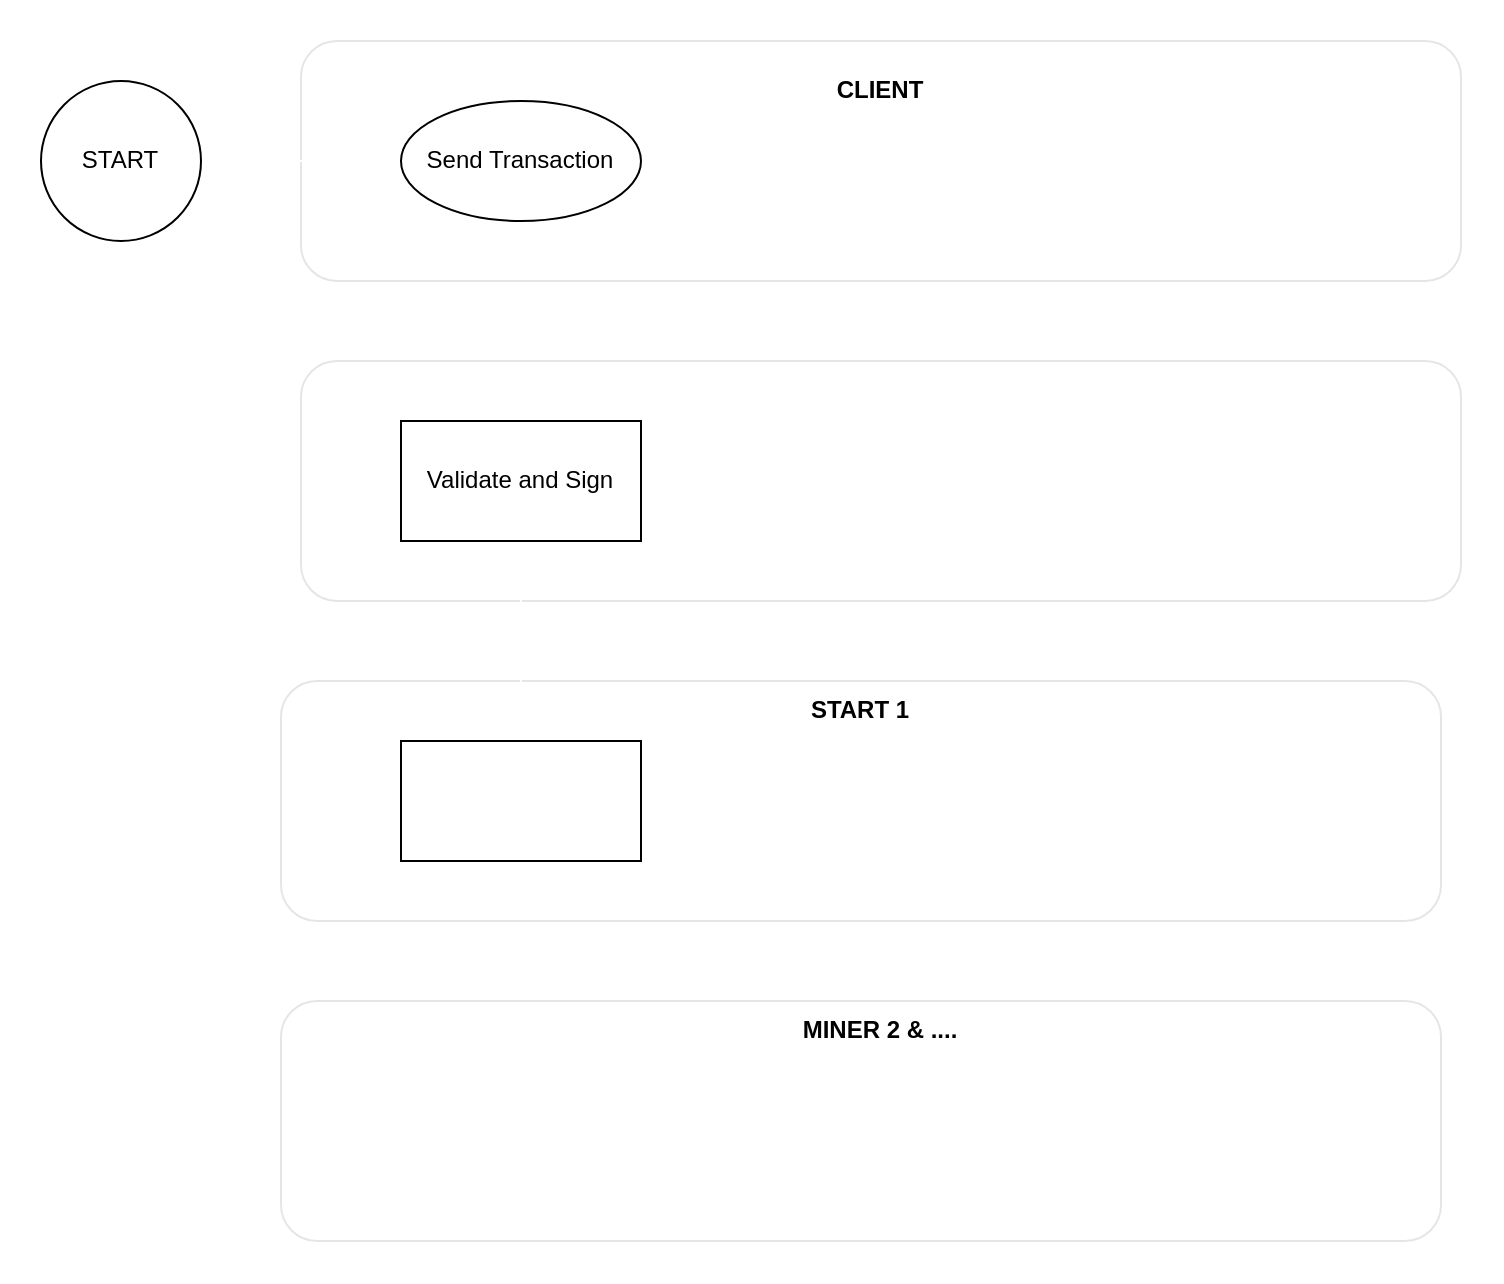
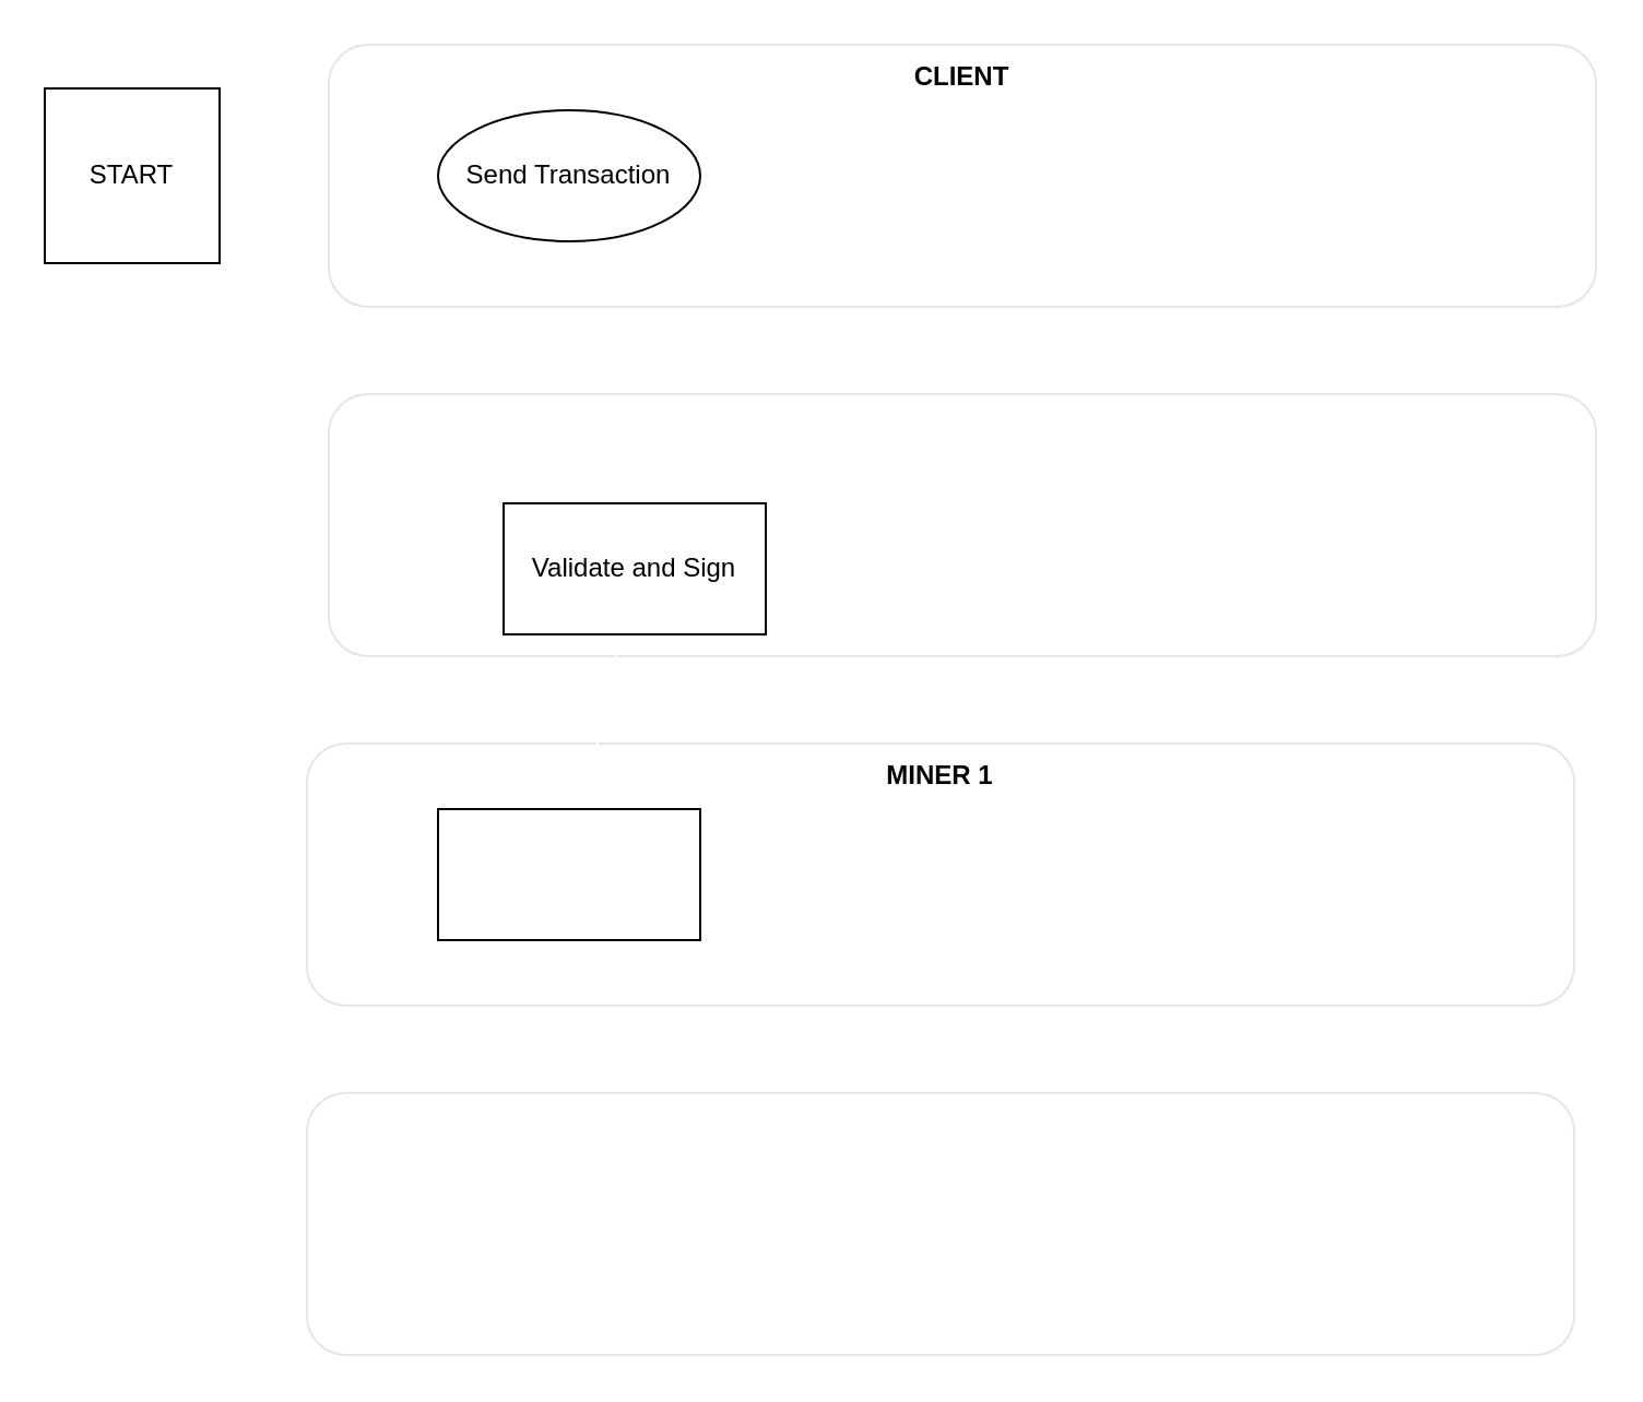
- <mxCell id="11" value="&lt;b&gt;CLIENT&lt;/b&gt;" style="text;html=1;strokeColor=none;fillColor=none;align=center;verticalAlign=middle;whiteSpace=wrap;rounded=0;opacity=10;" vertex="1" parent="1"><mxGeometry x="410" y="30" width="60" height="30" as="geometry" /></mxCell>
+ <mxCell id="11" value="&lt;b&gt;CLIENT&lt;/b&gt;" style="text;html=1;strokeColor=none;fillColor=none;align=center;verticalAlign=middle;whiteSpace=wrap;rounded=0;opacity=10;" vertex="1" parent="1"><mxGeometry x="410" y="20" width="60" height="30" as="geometry" /></mxCell>
- <mxCell id="6" value="START" style="ellipse;whiteSpace=wrap;html=1;aspect=fixed;" vertex="1" parent="1"><mxGeometry x="20" y="40" width="80" height="80" as="geometry" /></mxCell>
+ <mxCell id="6" value="START" style="whiteSpace=wrap;html=1;aspect=fixed;rounded=0;" vertex="1" parent="1"><mxGeometry x="20" y="40" width="80" height="80" as="geometry" /></mxCell>
- <mxCell id="5" value="" style="edgeStyle=none;html=1;strokeColor=#FFFFFF;" edge="1" parent="1" source="6" target="7"><mxGeometry relative="1" as="geometry" /></mxCell>
- <mxCell id="9" value="Validate and Sign" style="whiteSpace=wrap;html=1;" vertex="1" parent="1"><mxGeometry x="200" y="210" width="120" height="60" as="geometry" /></mxCell>
+ <mxCell id="9" value="Validate and Sign" style="whiteSpace=wrap;html=1;" vertex="1" parent="1"><mxGeometry x="230" y="230" width="120" height="60" as="geometry" /></mxCell>
- <mxCell id="12" value="&lt;b&gt;START 1&lt;/b&gt;" style="text;html=1;strokeColor=none;fillColor=none;align=center;verticalAlign=middle;whiteSpace=wrap;rounded=0;opacity=10;" vertex="1" parent="1"><mxGeometry x="365" y="340" width="130" height="30" as="geometry" /></mxCell>
+ <mxCell id="12" value="&lt;b&gt;MINER 1&lt;/b&gt;" style="text;html=1;strokeColor=none;fillColor=none;align=center;verticalAlign=middle;whiteSpace=wrap;rounded=0;opacity=10;" vertex="1" parent="1"><mxGeometry x="365" y="340" width="130" height="30" as="geometry" /></mxCell>
- <mxCell id="14" value="&lt;b&gt;MINER 2 &amp;amp; ....&lt;/b&gt;" style="text;html=1;strokeColor=none;fillColor=none;align=center;verticalAlign=middle;whiteSpace=wrap;rounded=0;opacity=10;" vertex="1" parent="1"><mxGeometry x="375" y="500" width="130" height="30" as="geometry" /></mxCell>
